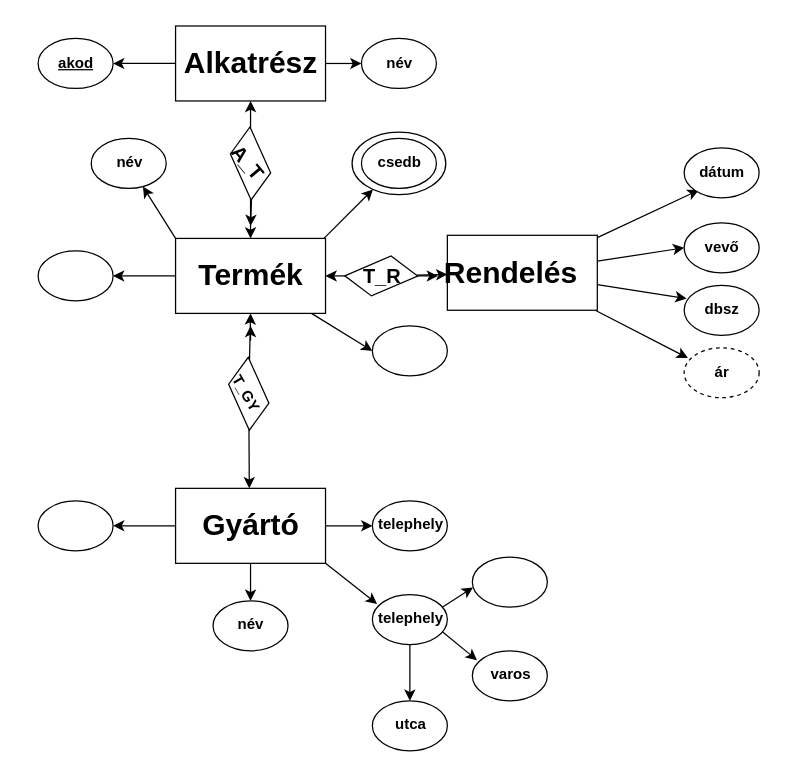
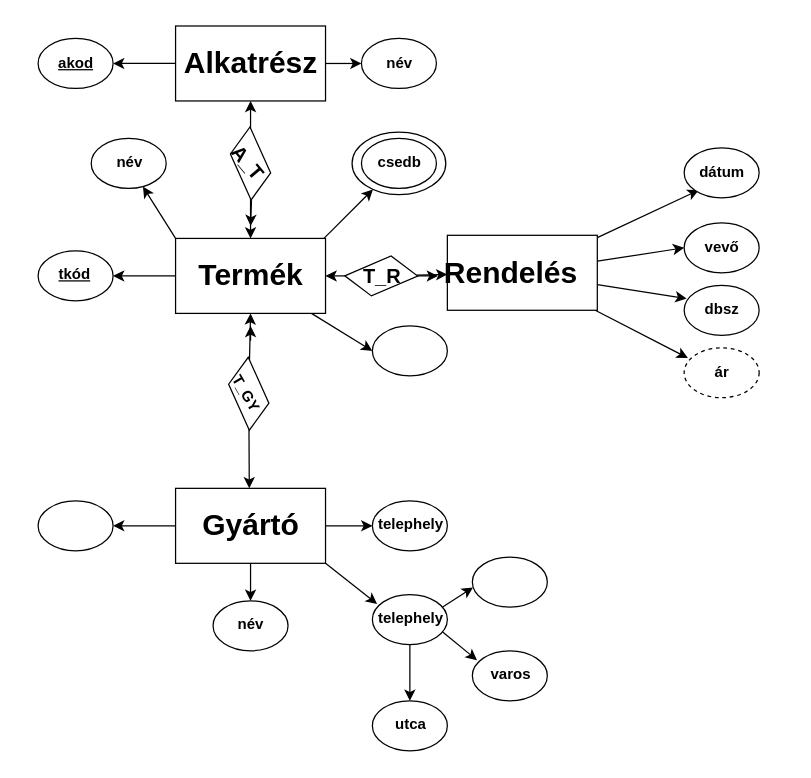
+ <mxCell id="27" value="&lt;font style=&quot;font-size: 12px;&quot;&gt;&lt;u&gt;tkód&lt;/u&gt;&lt;/font&gt;" parent="1" style="text;strokeColor=none;fillColor=none;html=1;fontSize=24;fontStyle=1;verticalAlign=middle;align=center;" vertex="1"><mxGeometry as="geometry" x="30" y="200" width="57.5" height="30" /></mxCell>
